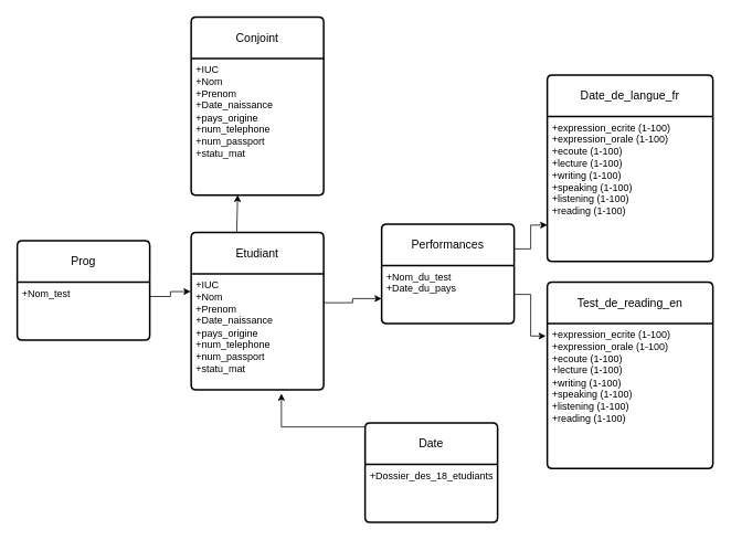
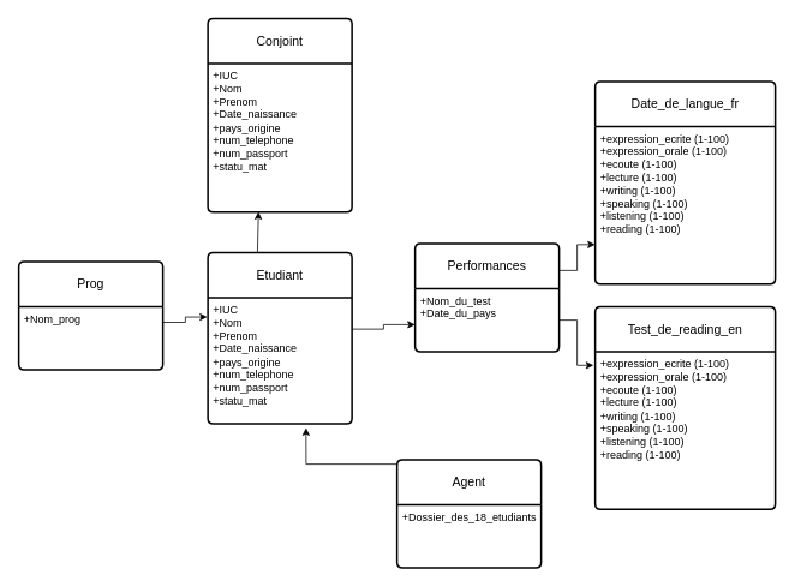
- <mxCell id="11" value="+Nom_test" style="align=left;strokeColor=none;fillColor=none;spacingLeft=4;fontSize=12;verticalAlign=top;resizable=0;rotatable=0;part=1;html=1;" vertex="1" parent="10"><mxGeometry y="50" width="160" height="70" as="geometry" /></mxCell>
+ <mxCell id="11" value="+Nom_prog" style="align=left;strokeColor=none;fillColor=none;spacingLeft=4;fontSize=12;verticalAlign=top;resizable=0;rotatable=0;part=1;html=1;" vertex="1" parent="10"><mxGeometry y="50" width="160" height="70" as="geometry" /></mxCell>
- <mxCell id="18" value="Date" style="swimlane;childLayout=stackLayout;horizontal=1;startSize=50;horizontalStack=0;rounded=1;fontSize=14;fontStyle=0;strokeWidth=2;resizeParent=0;resizeLast=1;shadow=0;dashed=0;align=center;arcSize=4;whiteSpace=wrap;html=1;" vertex="1" parent="1"><mxGeometry x="440" y="510" width="160" height="120" as="geometry" /></mxCell>
+ <mxCell id="18" value="Agent" style="swimlane;childLayout=stackLayout;horizontal=1;startSize=50;horizontalStack=0;rounded=1;fontSize=14;fontStyle=0;strokeWidth=2;resizeParent=0;resizeLast=1;shadow=0;dashed=0;align=center;arcSize=4;whiteSpace=wrap;html=1;" vertex="1" parent="1"><mxGeometry x="440" y="510" width="160" height="120" as="geometry" /></mxCell>
